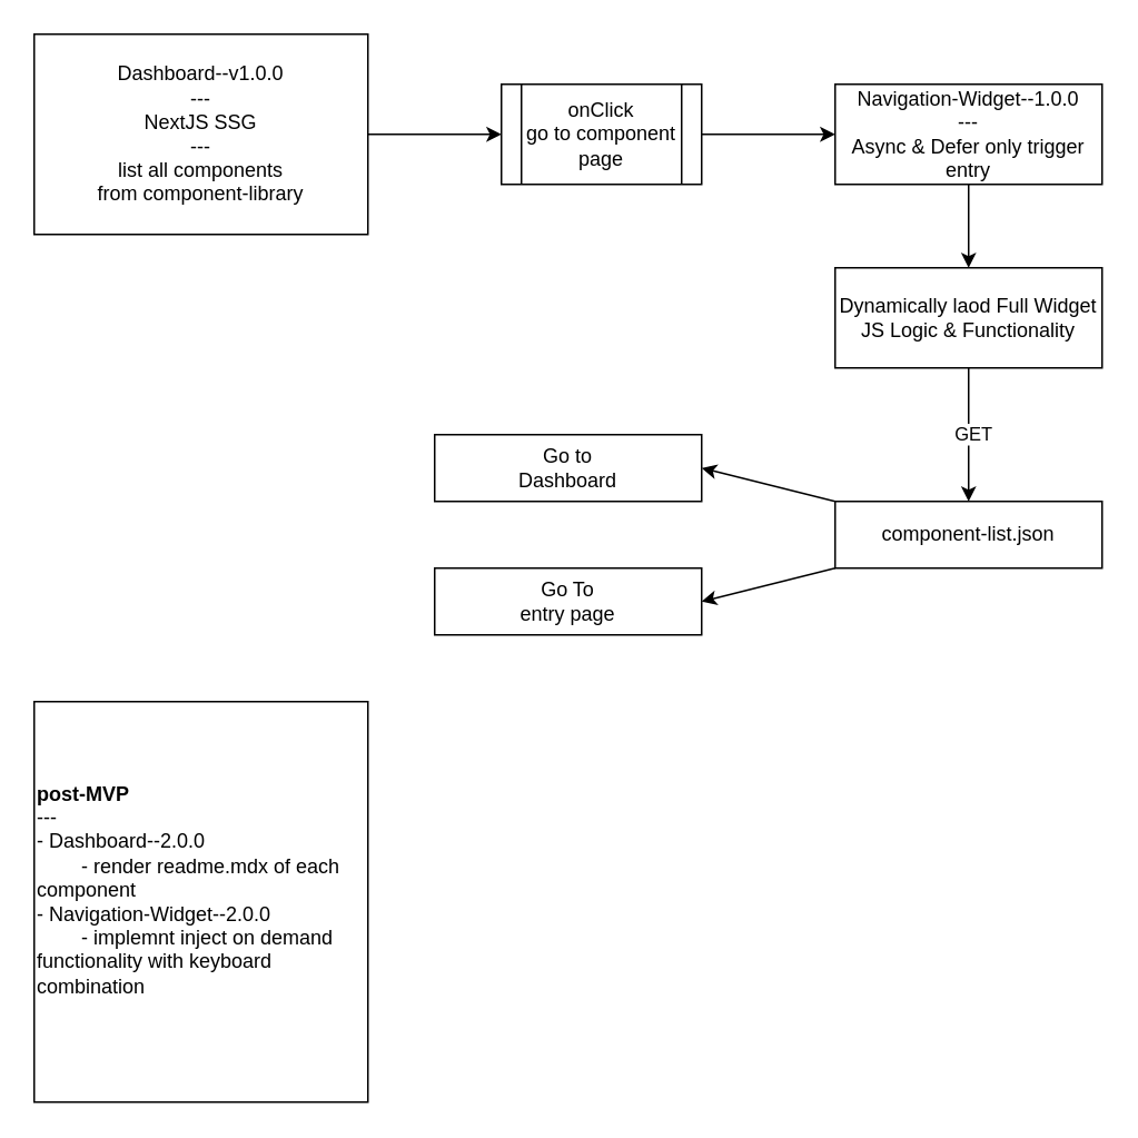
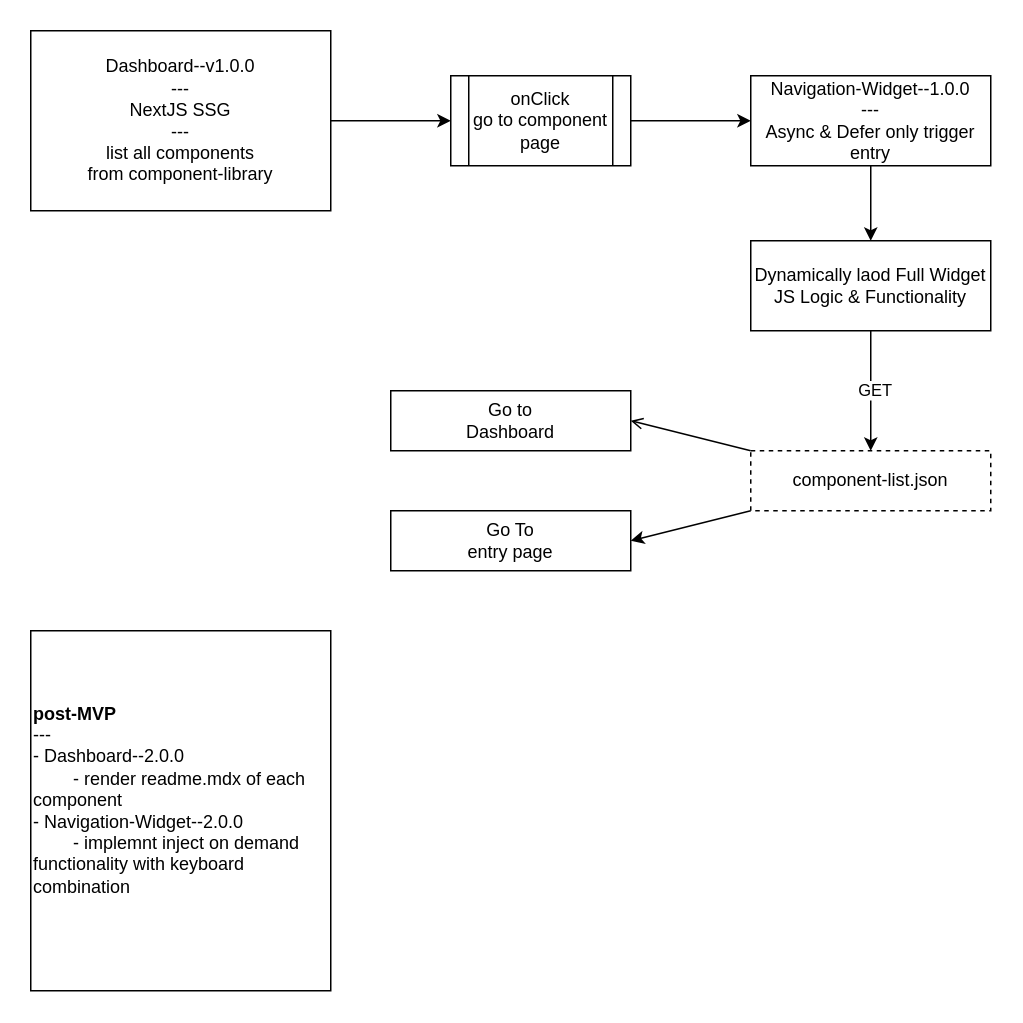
- <mxCell id="11" style="edgeStyle=none;html=1;entryX=1;entryY=0.5;entryDx=0;entryDy=0;" edge="1" parent="1" source="13" target="14"><mxGeometry relative="1" as="geometry" /></mxCell>
+ <mxCell id="11" style="edgeStyle=none;html=1;entryX=1;entryY=0.5;entryDx=0;entryDy=0;endArrow=open;" edge="1" parent="1" source="13" target="14"><mxGeometry relative="1" as="geometry" /></mxCell>
- <mxCell id="13" value="component-list.json" style="whiteSpace=wrap;html=1;" vertex="1" parent="1"><mxGeometry x="500" y="300" width="160" height="40" as="geometry" /></mxCell>
+ <mxCell id="13" value="component-list.json" style="whiteSpace=wrap;html=1;dashed=1;" vertex="1" parent="1"><mxGeometry x="500" y="300" width="160" height="40" as="geometry" /></mxCell>
